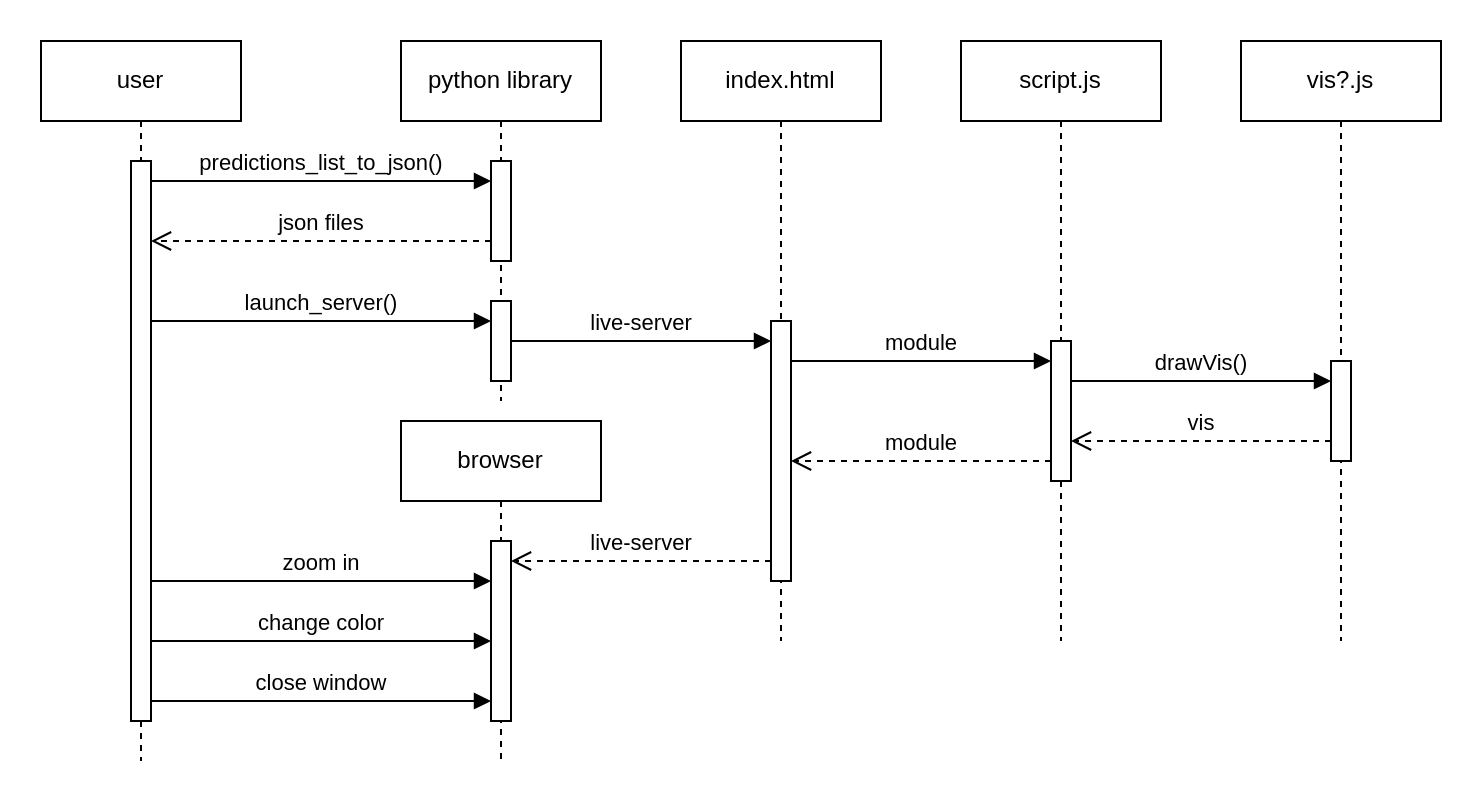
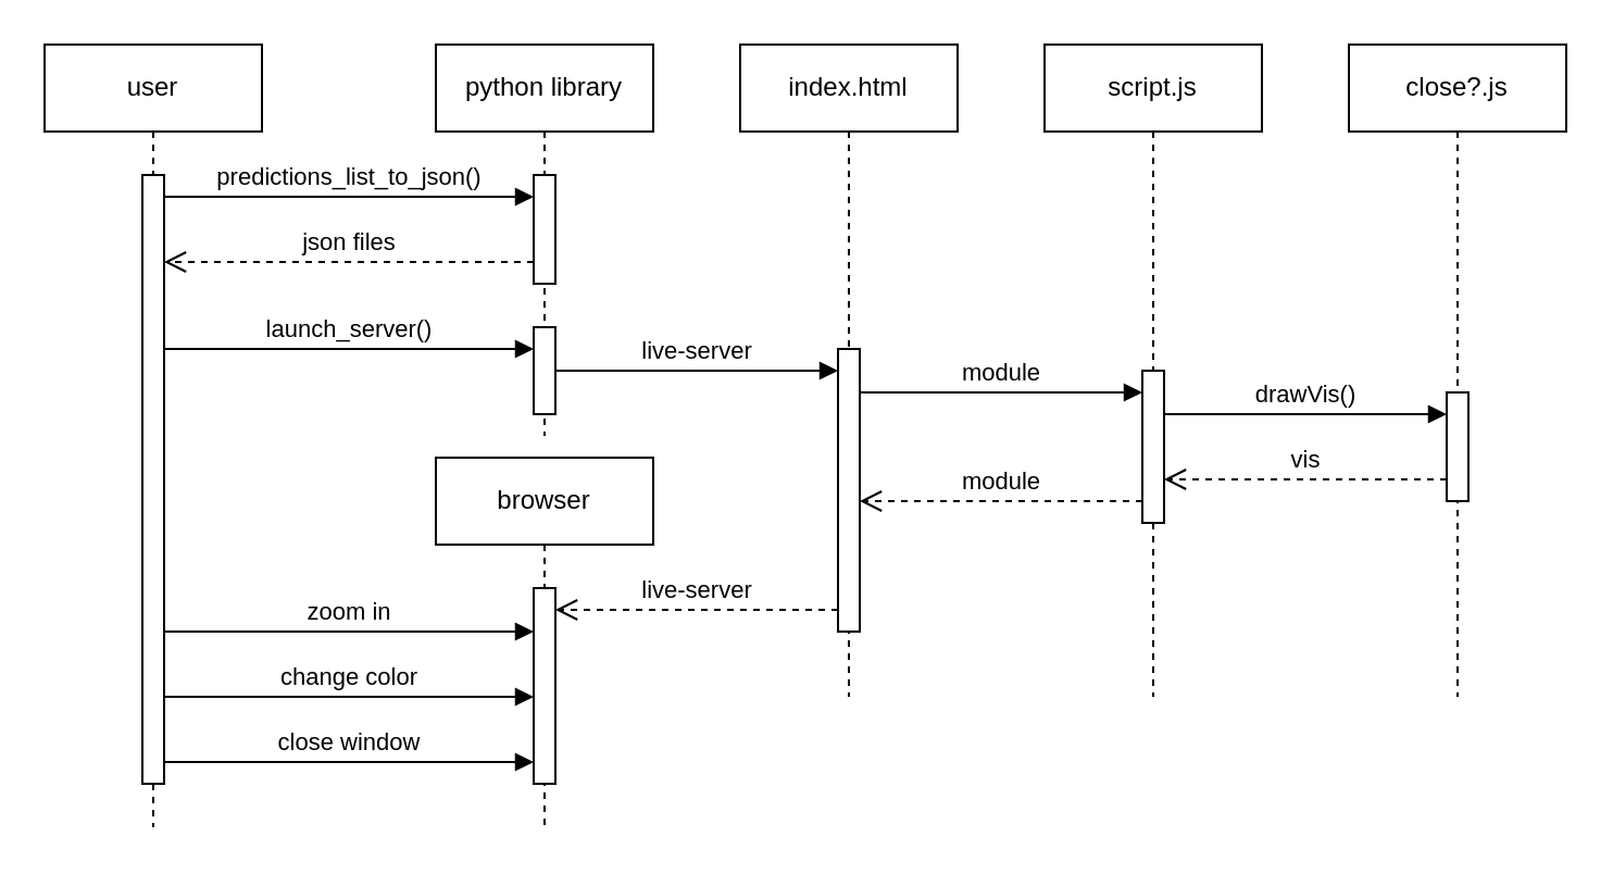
- <mxCell id="15" value="vis?.js" style="shape=umlLifeline;perimeter=lifelinePerimeter;whiteSpace=wrap;html=1;container=0;dropTarget=0;collapsible=0;recursiveResize=0;outlineConnect=0;portConstraint=eastwest;newEdgeStyle={&quot;edgeStyle&quot;:&quot;elbowEdgeStyle&quot;,&quot;elbow&quot;:&quot;vertical&quot;,&quot;curved&quot;:0,&quot;rounded&quot;:0};" vertex="1" parent="1"><mxGeometry x="620" y="20" width="100" height="300" as="geometry" /></mxCell>
+ <mxCell id="15" value="close?.js" style="shape=umlLifeline;perimeter=lifelinePerimeter;whiteSpace=wrap;html=1;container=0;dropTarget=0;collapsible=0;recursiveResize=0;outlineConnect=0;portConstraint=eastwest;newEdgeStyle={&quot;edgeStyle&quot;:&quot;elbowEdgeStyle&quot;,&quot;elbow&quot;:&quot;vertical&quot;,&quot;curved&quot;:0,&quot;rounded&quot;:0};" vertex="1" parent="1"><mxGeometry x="620" y="20" width="100" height="300" as="geometry" /></mxCell>
